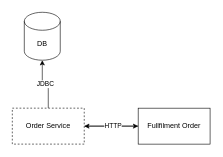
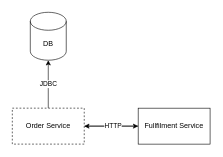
- <mxCell id="8" value="DB" style="shape=cylinder3;whiteSpace=wrap;html=1;boundedLbl=1;backgroundOutline=1;size=15;" vertex="1" parent="1"><mxGeometry x="40" y="20" width="60" height="80" as="geometry" /></mxCell>
+ <mxCell id="8" value="DB" style="shape=cylinder3;whiteSpace=wrap;html=1;boundedLbl=1;backgroundOutline=1;size=15;" vertex="1" parent="1"><mxGeometry x="50" y="20" width="60" height="80" as="geometry" /></mxCell>
- <mxCell id="3" value="Fullfilment Order" style="rounded=0;whiteSpace=wrap;html=1;" vertex="1" parent="1"><mxGeometry x="230" y="180" width="120" height="60" as="geometry" /></mxCell>
+ <mxCell id="3" value="Fullfilment Service" style="rounded=0;whiteSpace=wrap;html=1;" vertex="1" parent="1"><mxGeometry x="230" y="180" width="120" height="60" as="geometry" /></mxCell>
